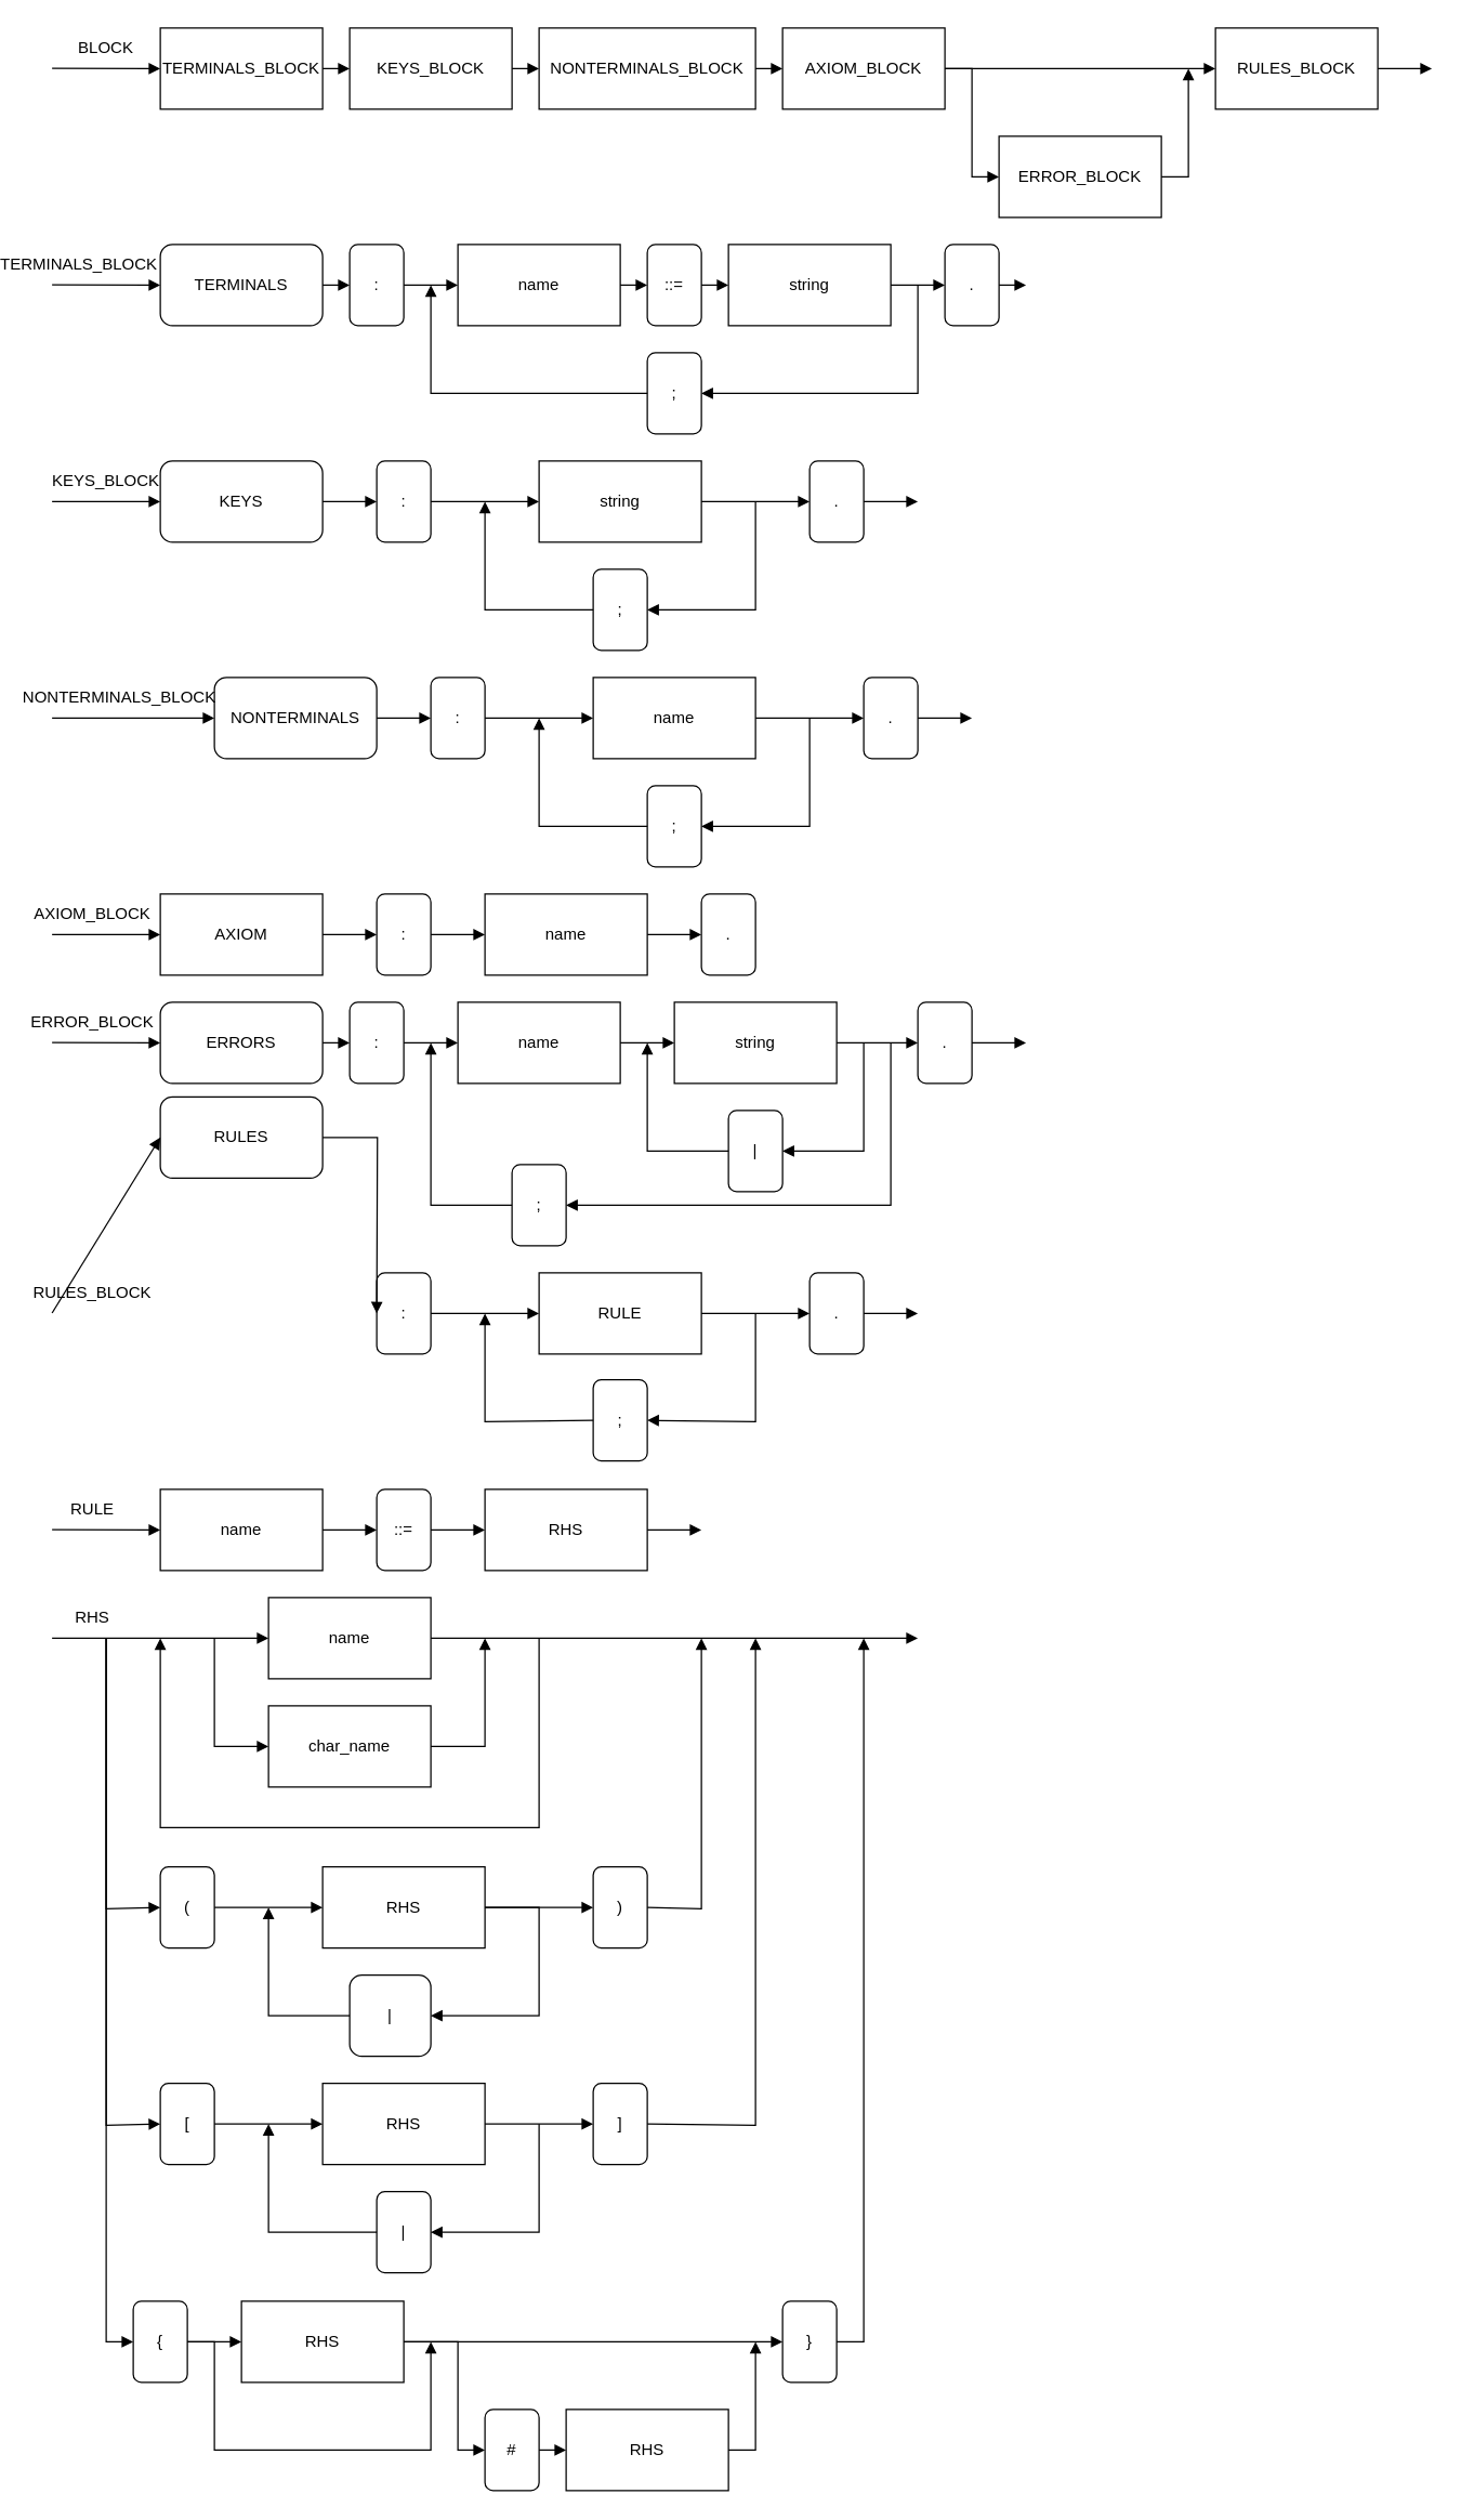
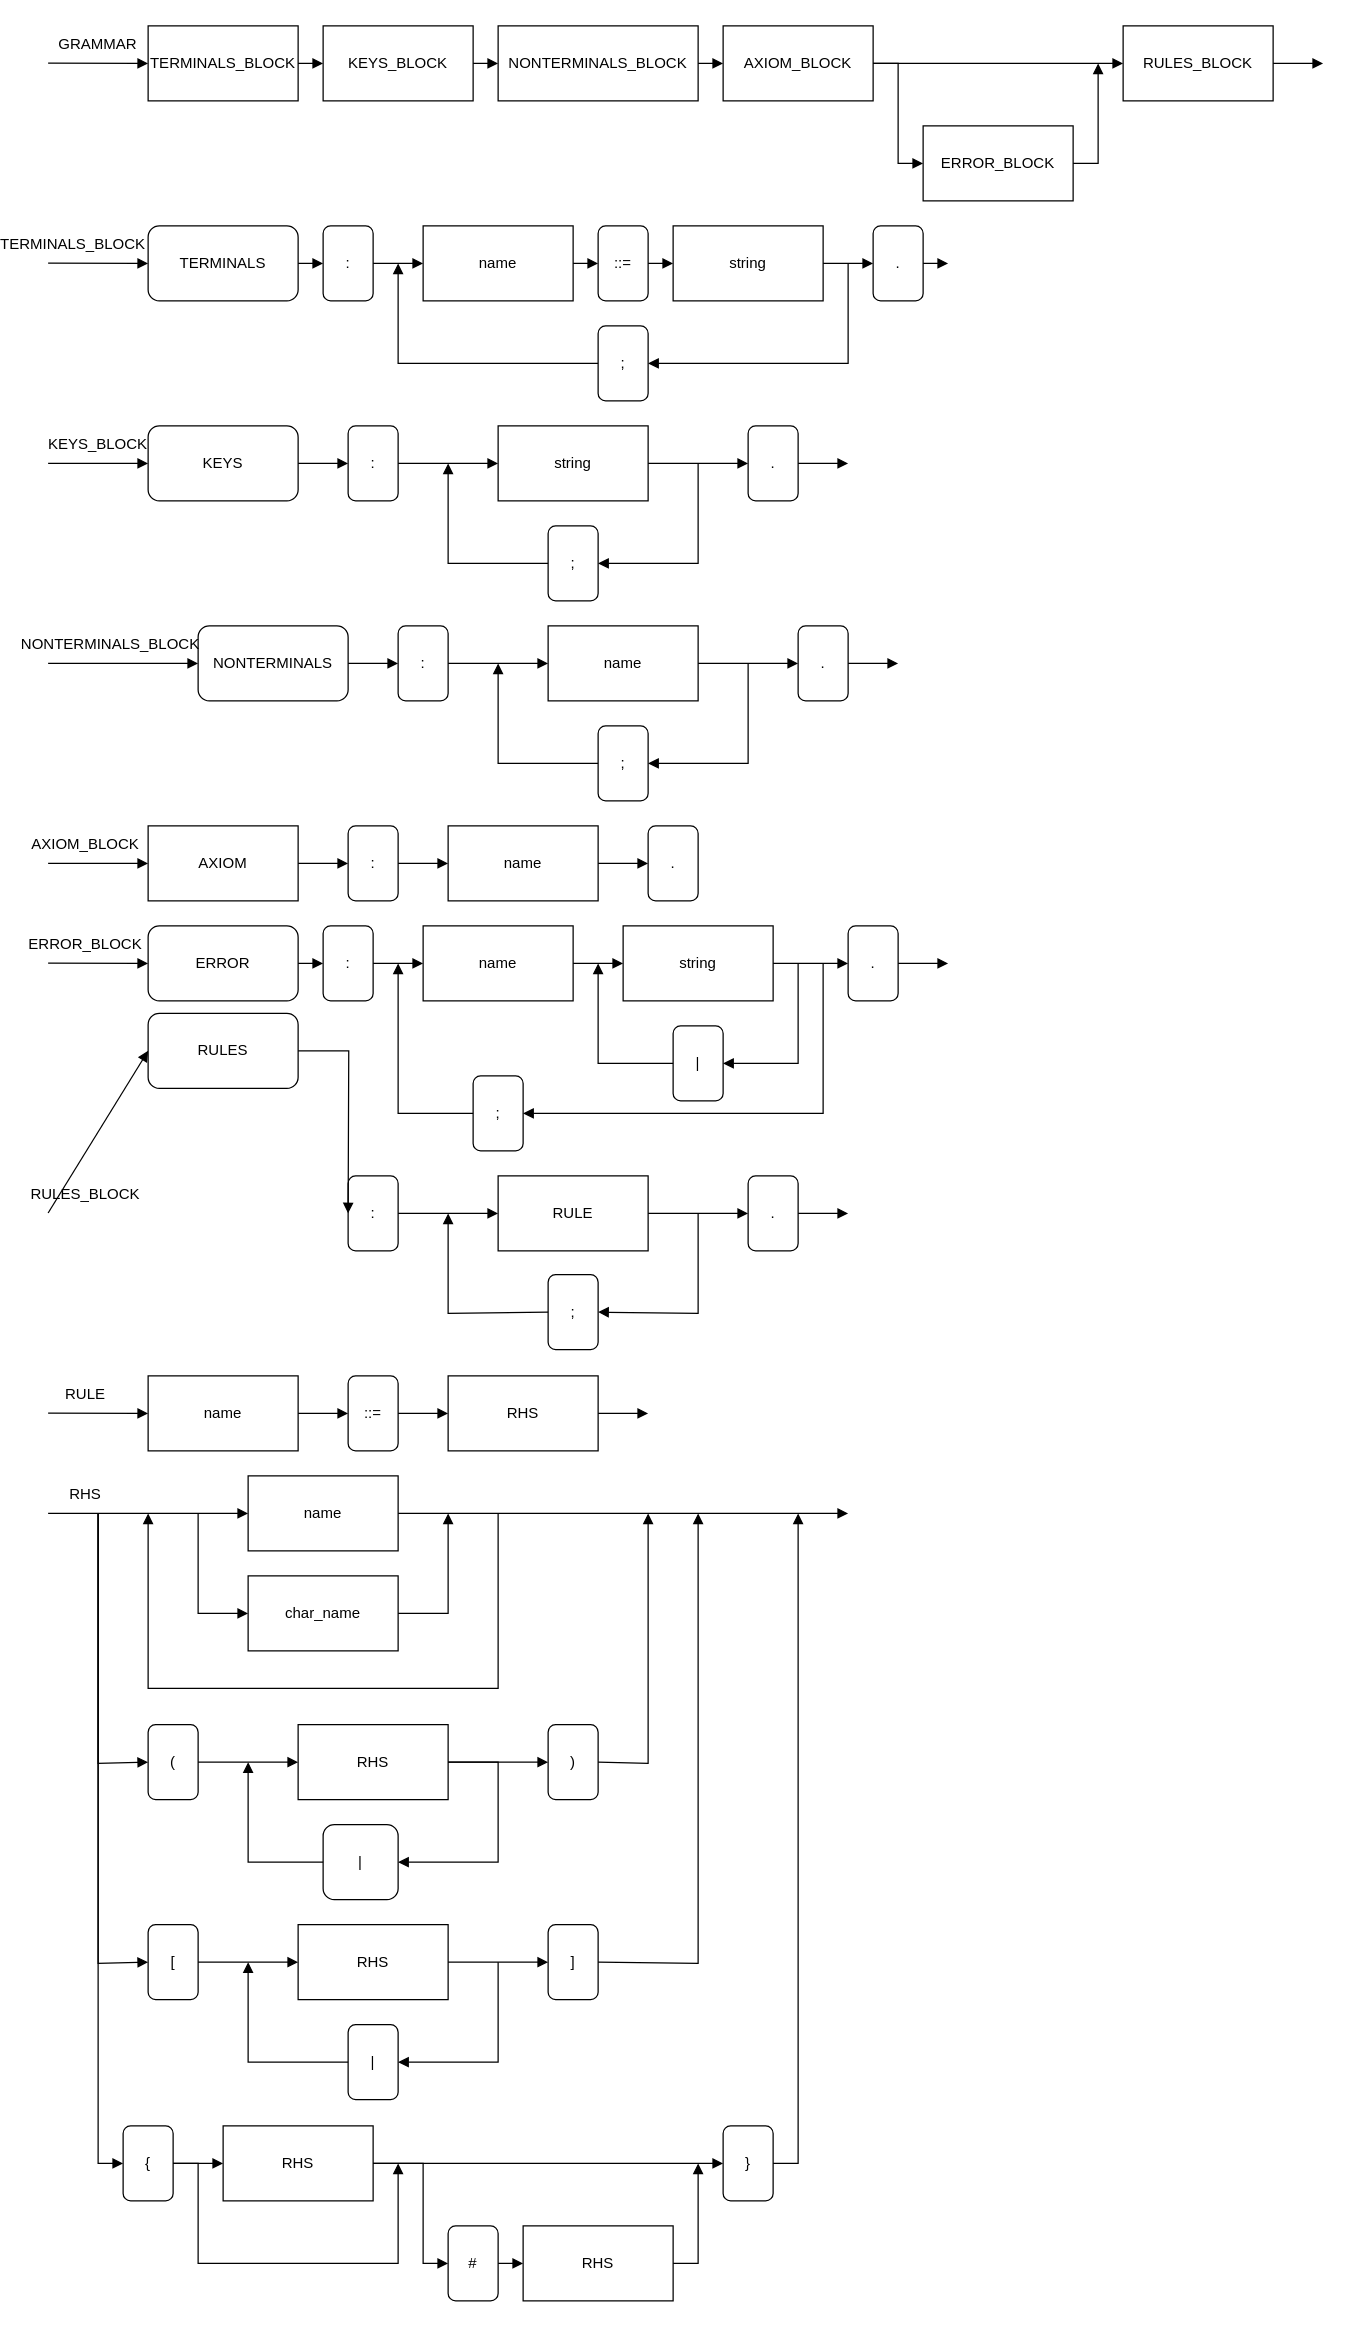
- <mxCell id="128" value="BLOCK" style="text;html=1;strokeColor=none;fillColor=none;align=center;verticalAlign=middle;whiteSpace=wrap;rounded=0;" parent="1" vertex="1"><mxGeometry x="40" y="20" width="60" height="30" as="geometry" /></mxCell>
+ <mxCell id="128" value="GRAMMAR" style="text;html=1;strokeColor=none;fillColor=none;align=center;verticalAlign=middle;whiteSpace=wrap;rounded=0;" parent="1" vertex="1"><mxGeometry x="40" y="20" width="60" height="30" as="geometry" /></mxCell>
- <mxCell id="59" value="ERRORS" style="rounded=1;whiteSpace=wrap;html=1;fillColor=none;" parent="1" vertex="1"><mxGeometry x="110" y="740" width="120" height="60" as="geometry" /></mxCell>
+ <mxCell id="59" value="ERROR" style="rounded=1;whiteSpace=wrap;html=1;fillColor=none;" parent="1" vertex="1"><mxGeometry x="110" y="740" width="120" height="60" as="geometry" /></mxCell>
